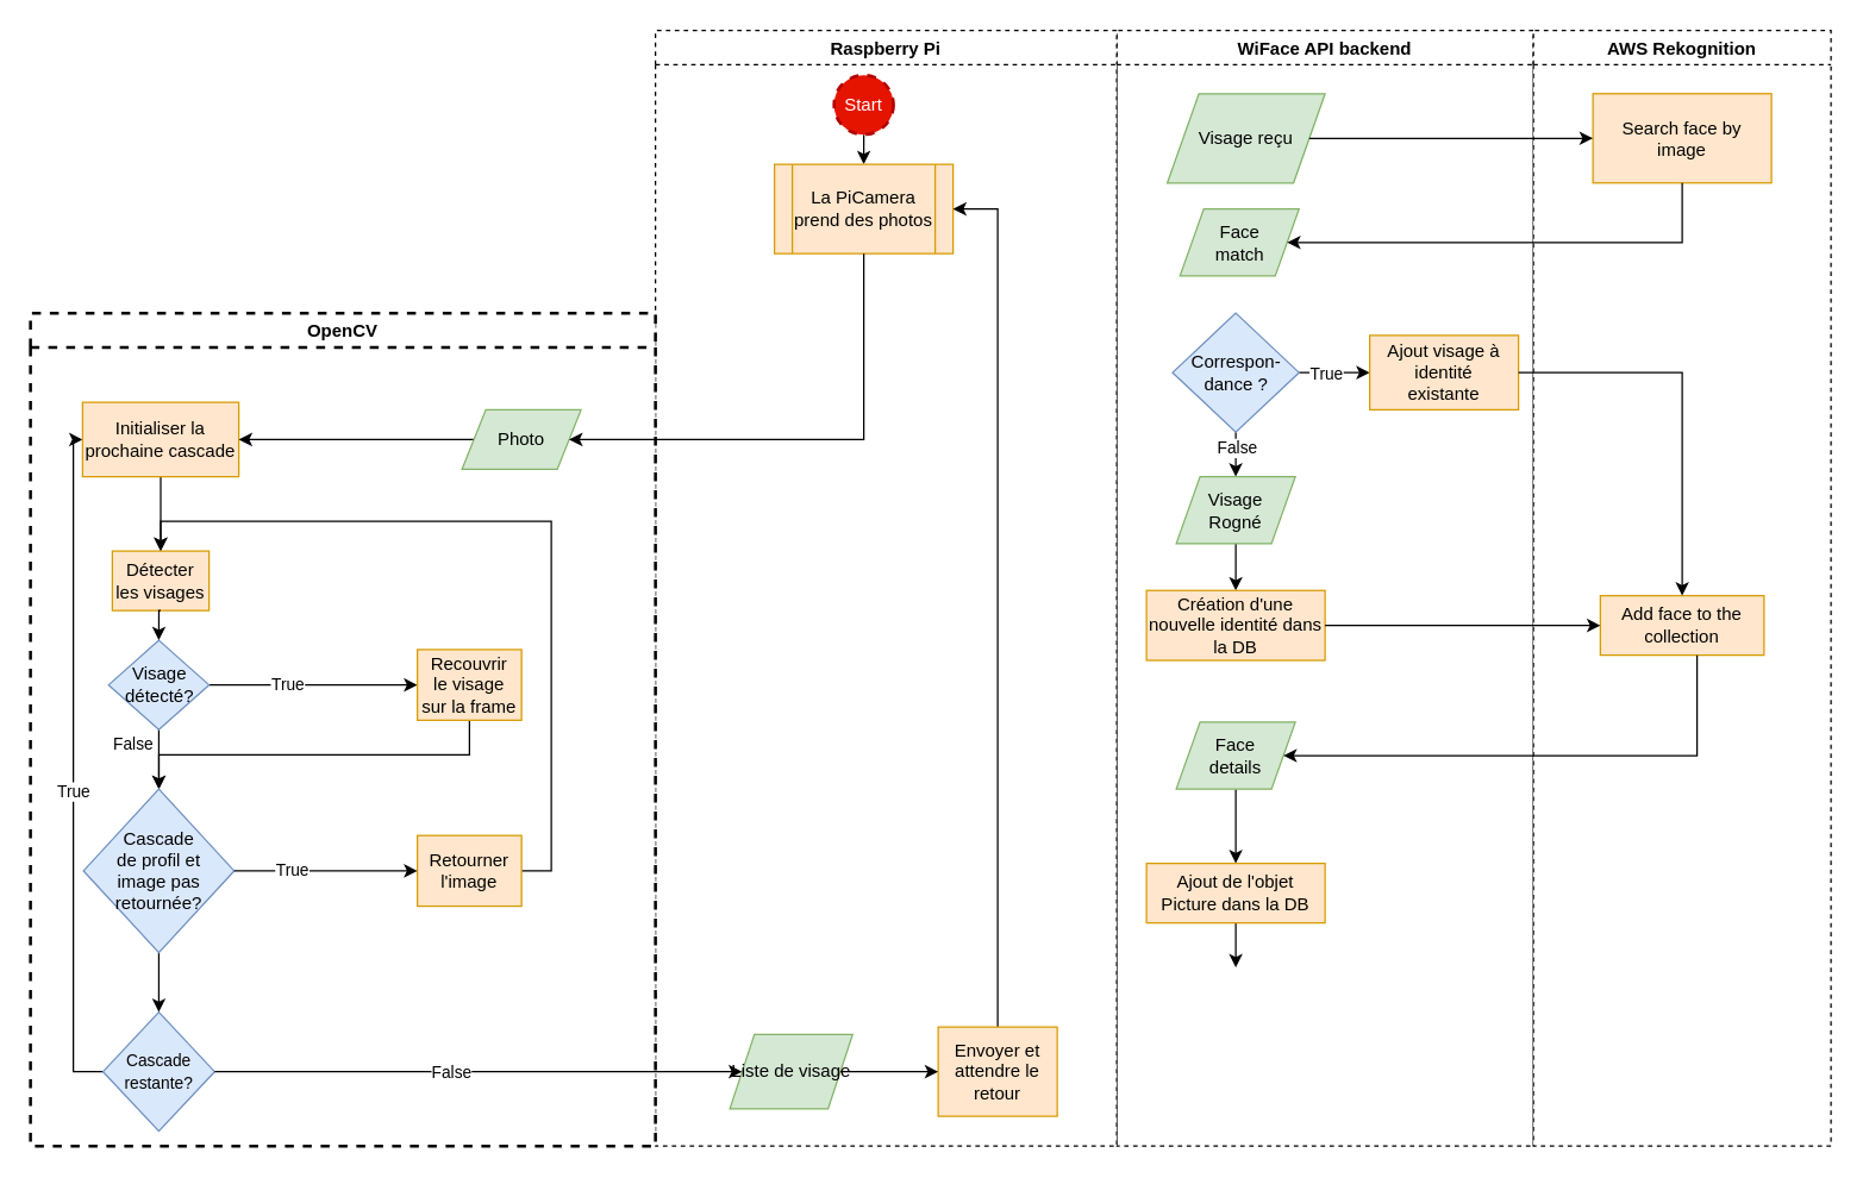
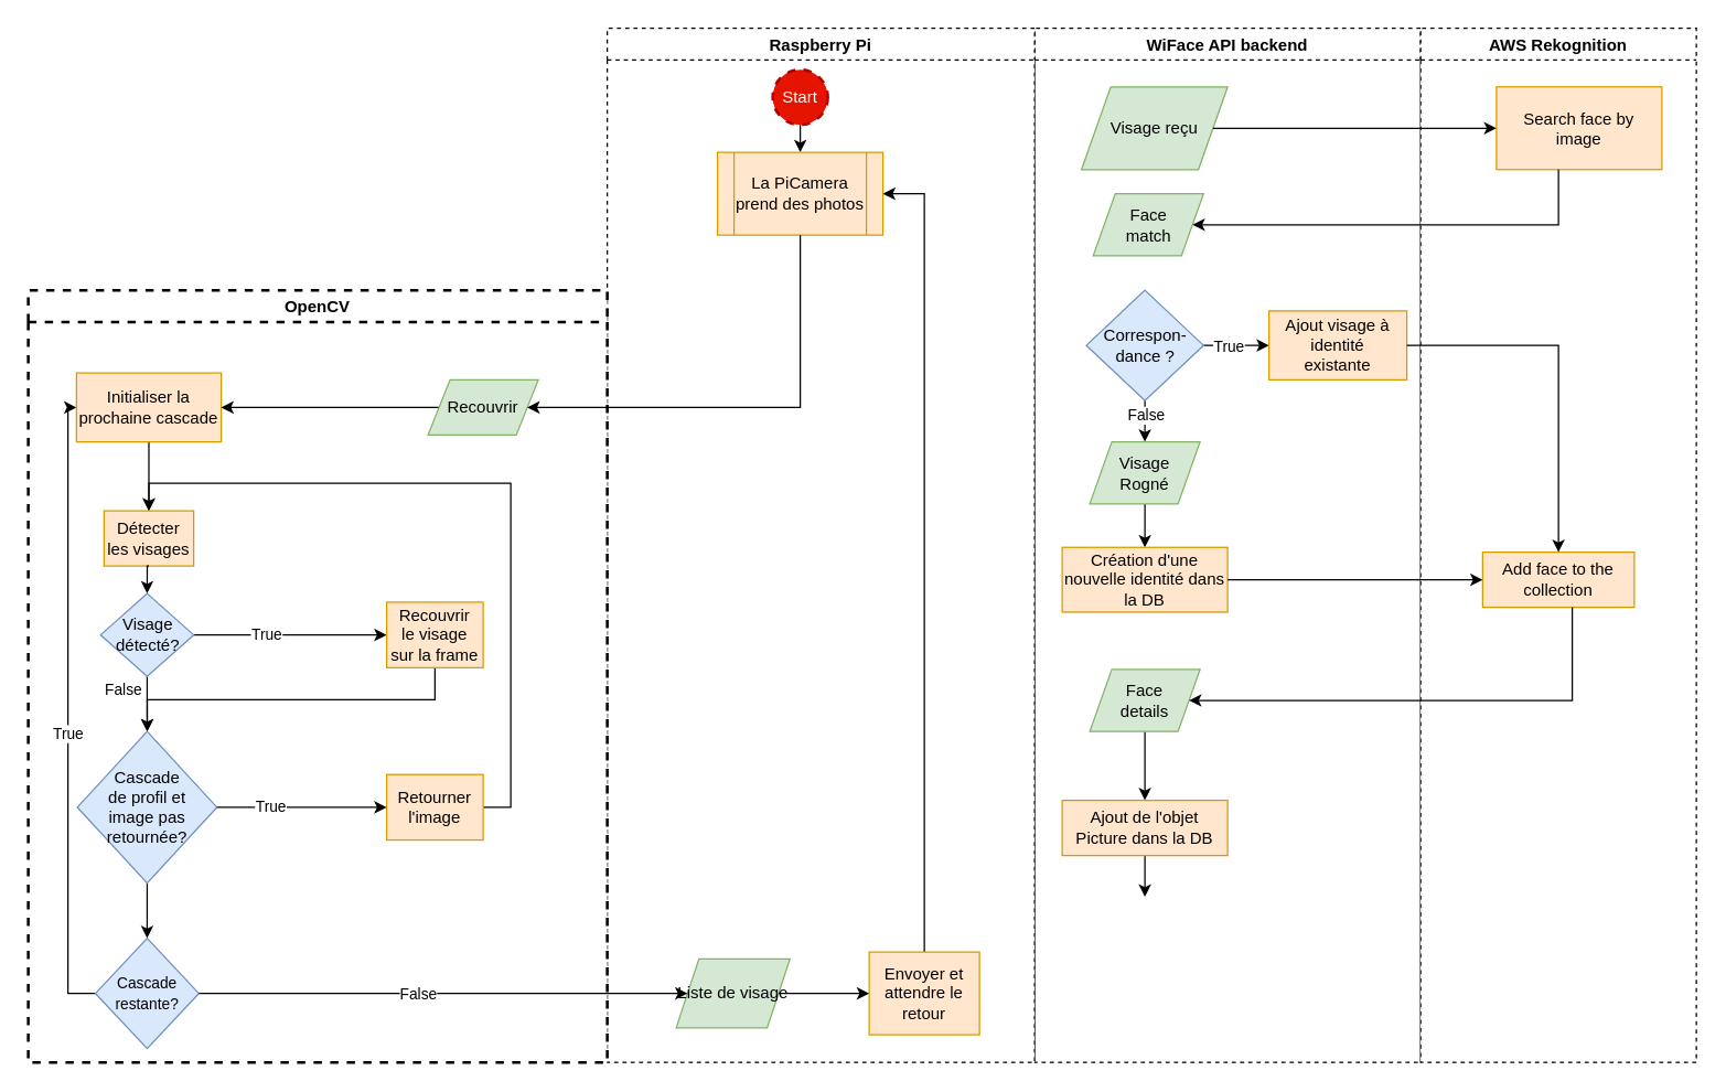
- <mxCell id="19" value="Search face by&lt;div&gt;image&lt;br&gt;&lt;/div&gt;" style="rounded=0;whiteSpace=wrap;html=1;fillColor=#ffe6cc;strokeColor=#d79b00;" parent="18" vertex="1"><mxGeometry x="40" y="42.5" width="120" height="60" as="geometry" /></mxCell>
+ <mxCell id="19" value="Search face by&lt;div&gt;image&lt;br&gt;&lt;/div&gt;" style="rounded=0;whiteSpace=wrap;html=1;fillColor=#ffe6cc;strokeColor=#d79b00;" parent="18" vertex="1"><mxGeometry x="55" y="42.5" width="120" height="60" as="geometry" /></mxCell>
- <mxCell id="50" value="Photo" style="shape=parallelogram;perimeter=parallelogramPerimeter;whiteSpace=wrap;html=1;fillColor=#d5e8d4;strokeColor=#82b366;direction=west;" parent="34" vertex="1"><mxGeometry x="290" y="65" width="80" height="40" as="geometry" /></mxCell>
+ <mxCell id="50" value="Recouvrir" style="shape=parallelogram;perimeter=parallelogramPerimeter;whiteSpace=wrap;html=1;fillColor=#d5e8d4;strokeColor=#82b366;direction=west;" parent="34" vertex="1"><mxGeometry x="290" y="65" width="80" height="40" as="geometry" /></mxCell>
